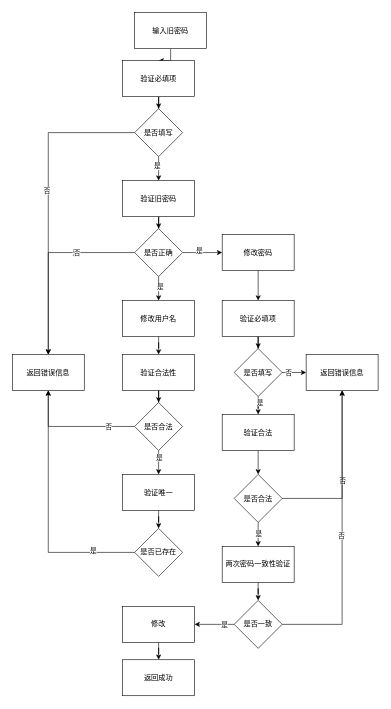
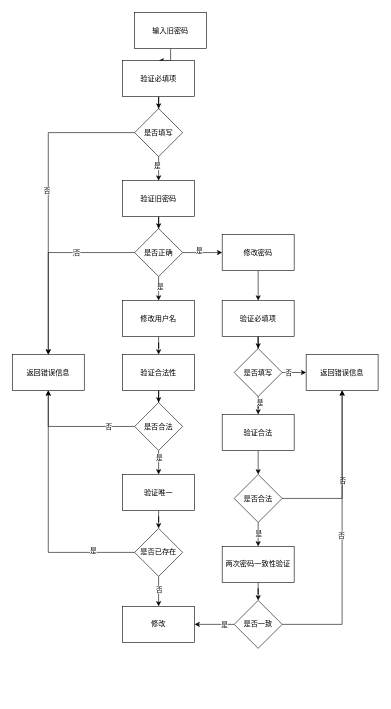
+ <mxCell id="35" value="" style="edgeStyle=orthogonalEdgeStyle;rounded=0;orthogonalLoop=1;jettySize=auto;html=1;" edge="1" parent="1" source="37" target="39"><mxGeometry relative="1" as="geometry" /></mxCell>
+ <mxCell id="36" value="否" style="edgeLabel;html=1;align=center;verticalAlign=middle;resizable=0;points=[];" vertex="1" connectable="0" parent="35"><mxGeometry x="-0.148" relative="1" as="geometry"><mxPoint as="offset" /></mxGeometry></mxCell>
- <mxCell id="38" value="" style="edgeStyle=orthogonalEdgeStyle;rounded=0;orthogonalLoop=1;jettySize=auto;html=1;" edge="1" parent="1" source="39" target="40"><mxGeometry relative="1" as="geometry" /></mxCell>
- <mxCell id="40" value="返回成功" style="whiteSpace=wrap;html=1;rounded=0;" vertex="1" parent="1"><mxGeometry x="204" y="1099" width="120" height="60" as="geometry" /></mxCell>
